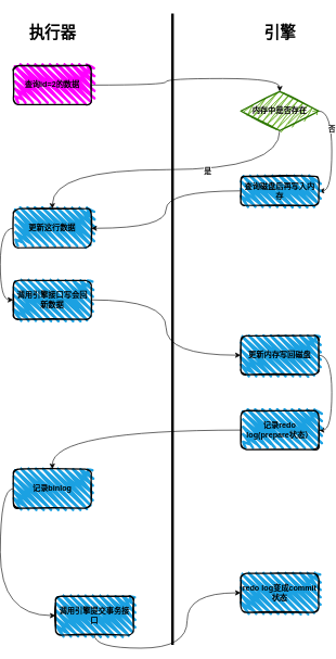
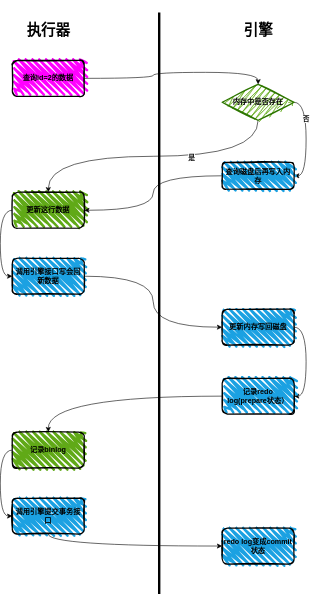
- <mxCell id="13" value="&lt;b&gt;更新这行数据&lt;/b&gt;" style="rounded=1;whiteSpace=wrap;html=1;strokeWidth=2;fillWeight=4;hachureGap=8;hachureAngle=45;fillColor=#1ba1e2;sketch=1;fillStyle=zigzag;shadow=0;glass=0;" vertex="1" parent="1"><mxGeometry x="20" y="320" width="120" height="60" as="geometry" /></mxCell>
+ <mxCell id="13" value="&lt;b&gt;更新这行数据&lt;/b&gt;" style="rounded=1;whiteSpace=wrap;html=1;strokeWidth=2;fillWeight=4;hachureGap=8;hachureAngle=45;fillColor=#60a917;sketch=1;fillStyle=zigzag;shadow=0;glass=0;" vertex="1" parent="1"><mxGeometry x="20" y="320" width="120" height="60" as="geometry" /></mxCell>
- <mxCell id="23" value="&lt;b&gt;记录binlog&lt;/b&gt;" style="rounded=1;whiteSpace=wrap;html=1;strokeWidth=2;fillWeight=4;hachureGap=8;hachureAngle=45;fillColor=#1ba1e2;sketch=1;fillStyle=zigzag;shadow=0;glass=0;" vertex="1" parent="1"><mxGeometry x="20" y="720" width="120" height="60" as="geometry" /></mxCell>
+ <mxCell id="23" value="&lt;b&gt;记录binlog&lt;/b&gt;" style="rounded=1;whiteSpace=wrap;html=1;strokeWidth=2;fillWeight=4;hachureGap=8;hachureAngle=45;fillColor=#60a917;sketch=1;fillStyle=zigzag;shadow=0;glass=0;" vertex="1" parent="1"><mxGeometry x="20" y="720" width="120" height="60" as="geometry" /></mxCell>
- <mxCell id="25" value="&lt;b&gt;调用引擎提交事务接口&lt;/b&gt;" style="rounded=1;whiteSpace=wrap;html=1;strokeWidth=2;fillWeight=4;hachureGap=8;hachureAngle=45;fillColor=#1ba1e2;sketch=1;fillStyle=zigzag;shadow=0;glass=0;" vertex="1" parent="1"><mxGeometry x="85" y="915" width="120" height="60" as="geometry" /></mxCell>
+ <mxCell id="25" value="&lt;b&gt;调用引擎提交事务接口&lt;/b&gt;" style="rounded=1;whiteSpace=wrap;html=1;strokeWidth=2;fillWeight=4;hachureGap=8;hachureAngle=45;fillColor=#1ba1e2;sketch=1;fillStyle=zigzag;shadow=0;glass=0;" vertex="1" parent="1"><mxGeometry x="20" y="830" width="120" height="60" as="geometry" /></mxCell>
